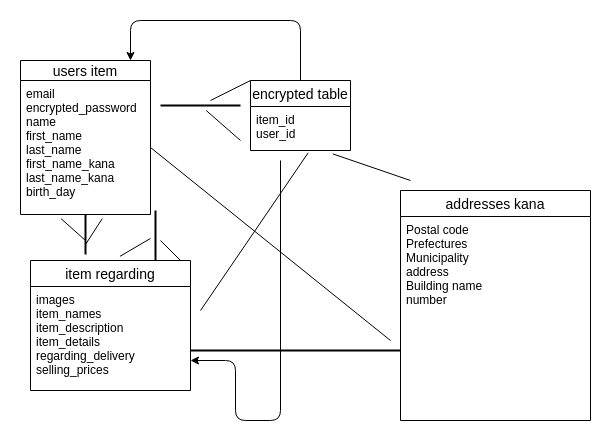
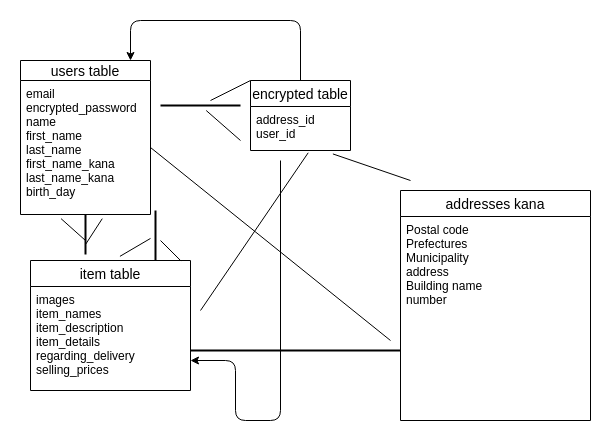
- <mxCell id="2" value="users item" style="swimlane;fontStyle=0;childLayout=stackLayout;horizontal=1;startSize=20;horizontalStack=0;resizeParent=1;resizeParentMax=0;resizeLast=0;collapsible=1;marginBottom=0;align=center;fontSize=14;" vertex="1" parent="1"><mxGeometry x="20" y="60" width="130" height="154" as="geometry" /></mxCell>
+ <mxCell id="2" value="users table" style="swimlane;fontStyle=0;childLayout=stackLayout;horizontal=1;startSize=20;horizontalStack=0;resizeParent=1;resizeParentMax=0;resizeLast=0;collapsible=1;marginBottom=0;align=center;fontSize=14;" vertex="1" parent="1"><mxGeometry x="20" y="60" width="130" height="154" as="geometry" /></mxCell>
- <mxCell id="7" value="item_id&#10;user_id  " style="text;strokeColor=none;fillColor=none;spacingLeft=4;spacingRight=4;overflow=hidden;rotatable=0;points=[[0,0.5],[1,0.5]];portConstraint=eastwest;fontSize=12;" vertex="1" parent="6"><mxGeometry y="26" width="100" height="44" as="geometry" /></mxCell>
+ <mxCell id="7" value="address_id&#10;user_id  " style="text;strokeColor=none;fillColor=none;spacingLeft=4;spacingRight=4;overflow=hidden;rotatable=0;points=[[0,0.5],[1,0.5]];portConstraint=eastwest;fontSize=12;" vertex="1" parent="6"><mxGeometry y="26" width="100" height="44" as="geometry" /></mxCell>
- <mxCell id="4" value="item regarding" style="swimlane;fontStyle=0;childLayout=stackLayout;horizontal=1;startSize=26;horizontalStack=0;resizeParent=1;resizeParentMax=0;resizeLast=0;collapsible=1;marginBottom=0;align=center;fontSize=14;" vertex="1" parent="1"><mxGeometry x="30" y="260" width="160" height="130" as="geometry" /></mxCell>
+ <mxCell id="4" value="item table" style="swimlane;fontStyle=0;childLayout=stackLayout;horizontal=1;startSize=26;horizontalStack=0;resizeParent=1;resizeParentMax=0;resizeLast=0;collapsible=1;marginBottom=0;align=center;fontSize=14;" vertex="1" parent="1"><mxGeometry x="30" y="260" width="160" height="130" as="geometry" /></mxCell>
